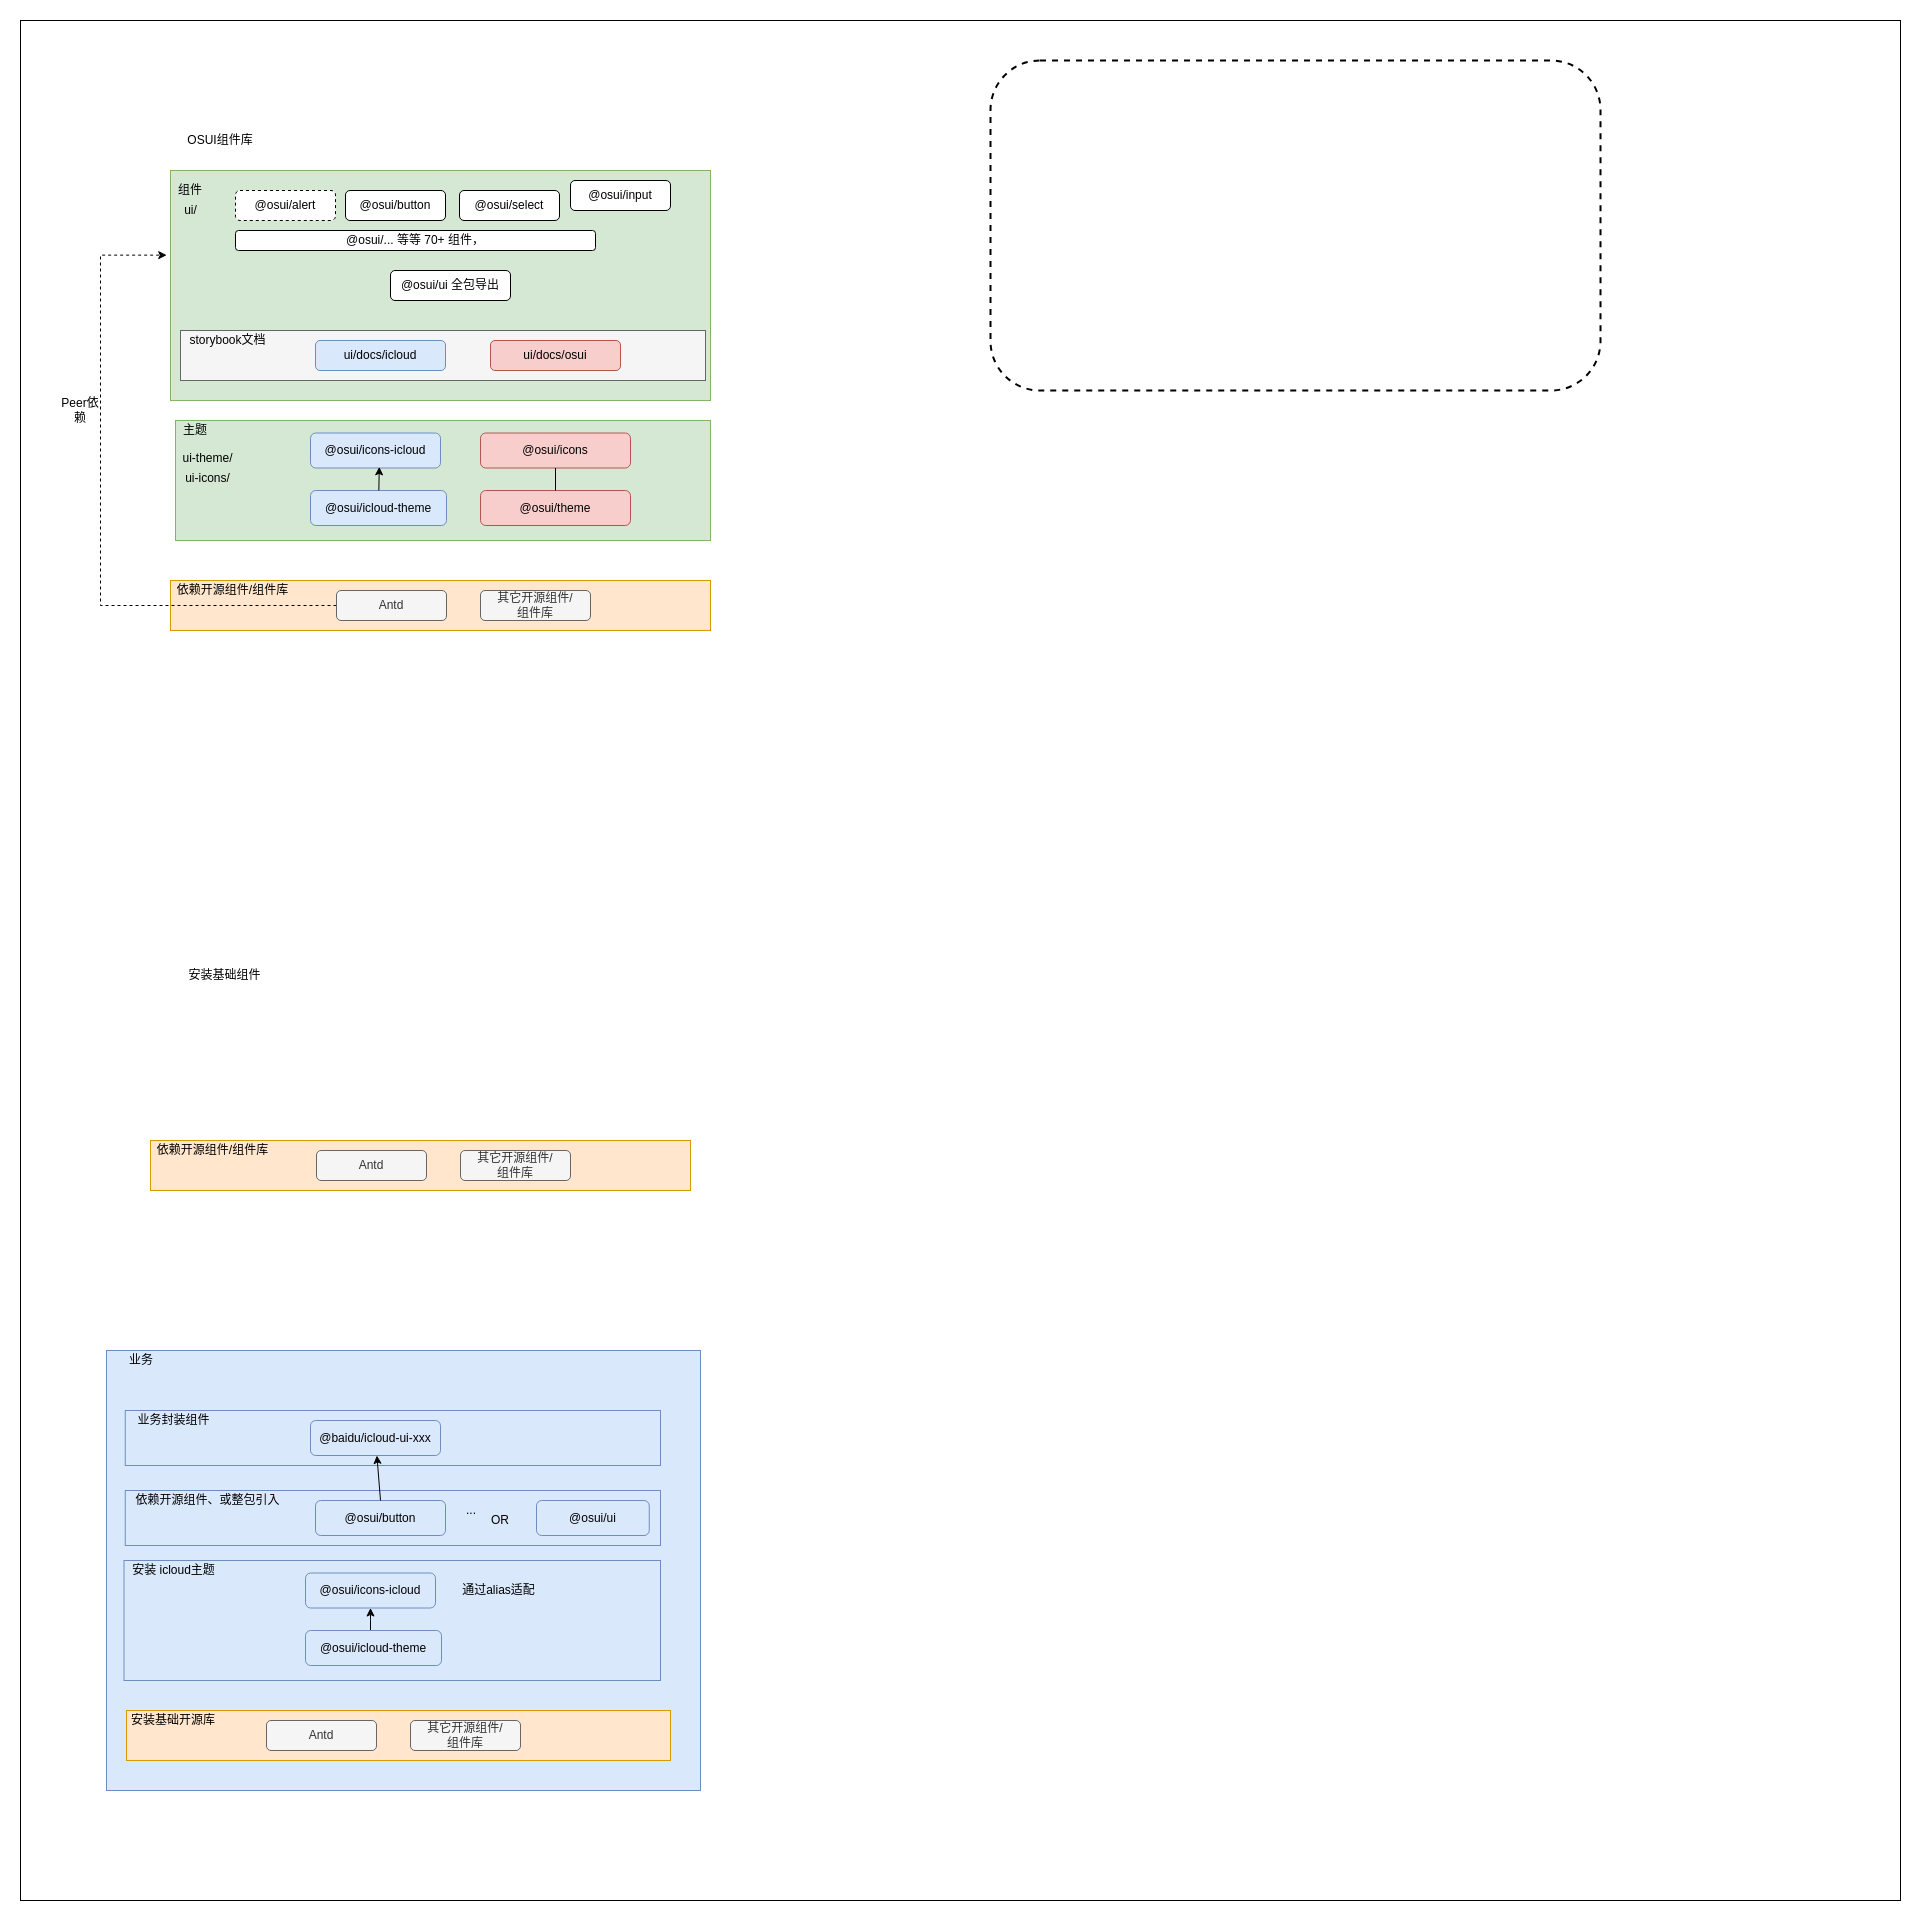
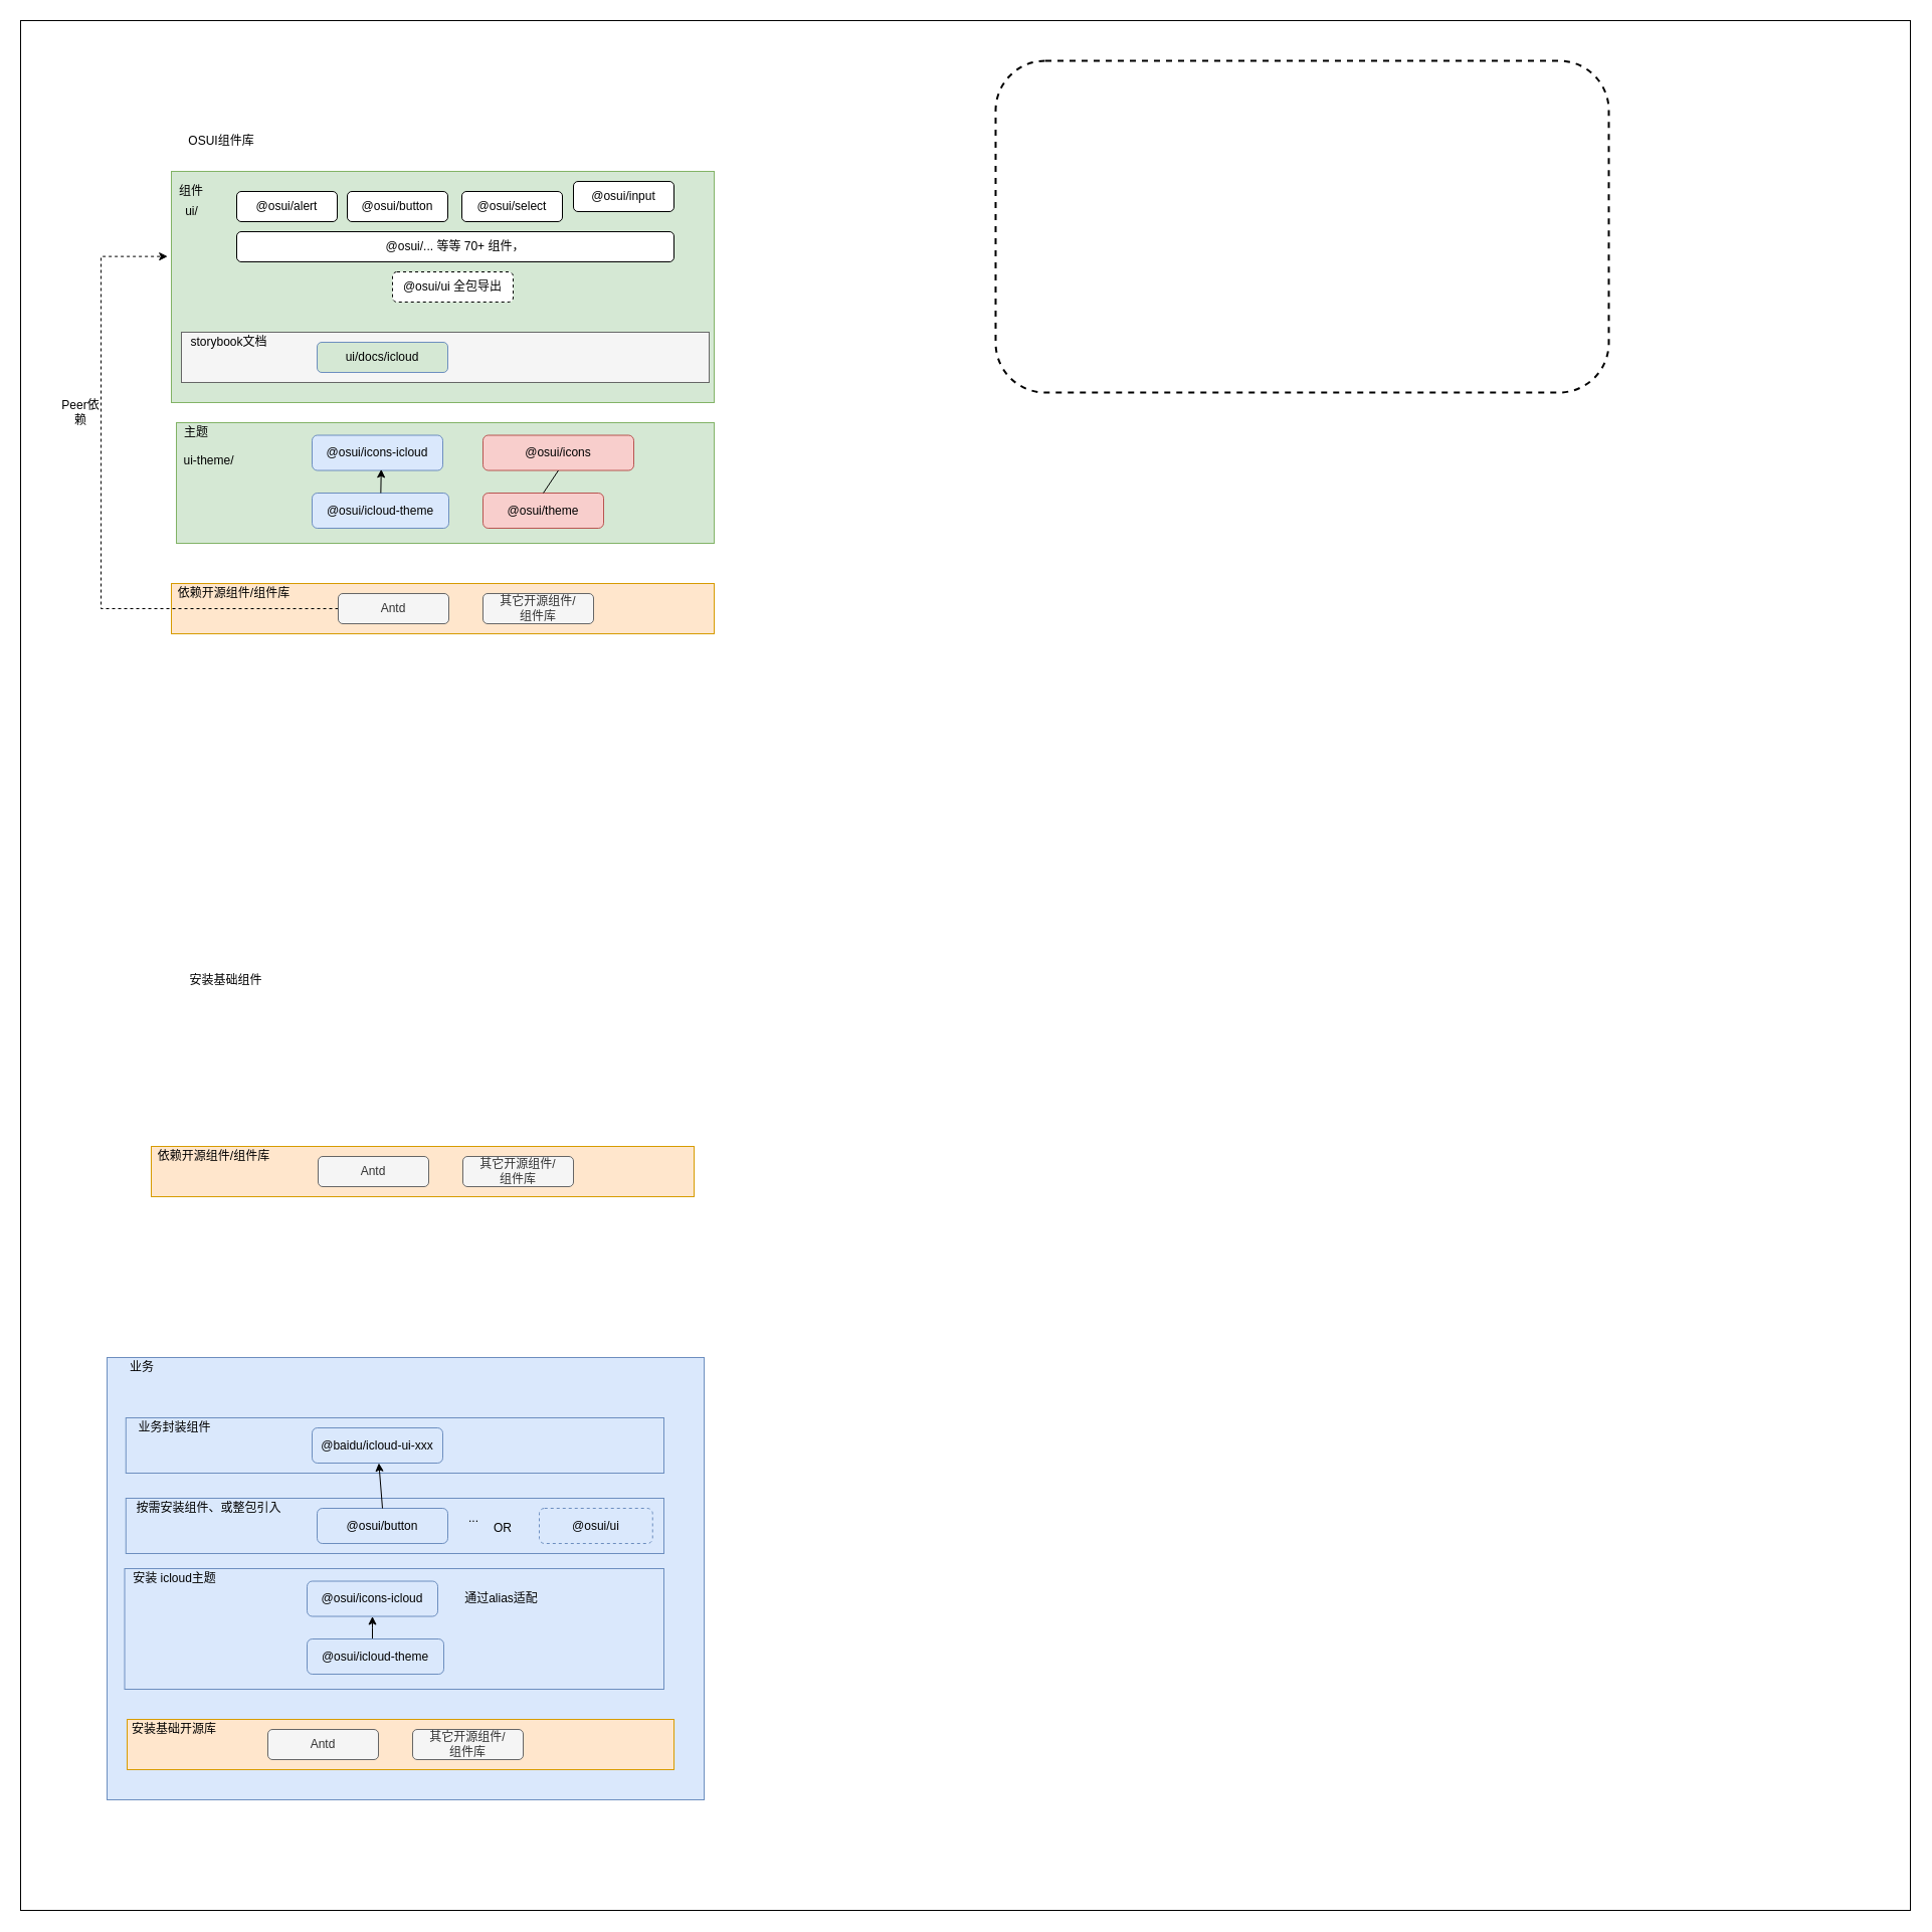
- <mxCell id="18" value="@osui/alert" style="rounded=1;whiteSpace=wrap;html=1;dashed=1;" vertex="1" parent="1"><mxGeometry x="235" y="190" width="100" height="30" as="geometry" /></mxCell>
+ <mxCell id="18" value="@osui/alert" style="rounded=1;whiteSpace=wrap;html=1;" vertex="1" parent="1"><mxGeometry x="235" y="190" width="100" height="30" as="geometry" /></mxCell>
- <mxCell id="22" value="@osui/... 等等 70+ 组件，" style="rounded=1;whiteSpace=wrap;html=1;" vertex="1" parent="1"><mxGeometry x="235" y="230" width="360" height="20" as="geometry" /></mxCell>
+ <mxCell id="22" value="@osui/... 等等 70+ 组件，" style="rounded=1;whiteSpace=wrap;html=1;" vertex="1" parent="1"><mxGeometry x="235" y="230" width="435" height="30" as="geometry" /></mxCell>
- <mxCell id="24" value="@osui/ui 全包导出" style="rounded=1;whiteSpace=wrap;html=1;" vertex="1" parent="1"><mxGeometry x="390" y="270" width="120" height="30" as="geometry" /></mxCell>
+ <mxCell id="24" value="@osui/ui 全包导出" style="rounded=1;whiteSpace=wrap;html=1;dashed=1;" vertex="1" parent="1"><mxGeometry x="390" y="270" width="120" height="30" as="geometry" /></mxCell>
- <mxCell id="27" value="ui/docs/icloud" style="rounded=1;whiteSpace=wrap;html=1;fillColor=#dae8fc;strokeColor=#6c8ebf;" vertex="1" parent="1"><mxGeometry x="315" y="340" width="130" height="30" as="geometry" /></mxCell>
+ <mxCell id="27" value="ui/docs/icloud" style="rounded=1;whiteSpace=wrap;html=1;fillColor=#d5e8d4;strokeColor=#6c8ebf;" vertex="1" parent="1"><mxGeometry x="315" y="340" width="130" height="30" as="geometry" /></mxCell>
- <mxCell id="28" value="ui/docs/osui" style="rounded=1;whiteSpace=wrap;html=1;fillColor=#f8cecc;strokeColor=#b85450;" vertex="1" parent="1"><mxGeometry x="490" y="340" width="130" height="30" as="geometry" /></mxCell>
- <mxCell id="30" value="ui-icons/" style="text;html=1;strokeColor=none;fillColor=none;align=center;verticalAlign=middle;whiteSpace=wrap;rounded=0;" vertex="1" parent="1"><mxGeometry x="175" y="467.5" width="65" height="20" as="geometry" /></mxCell>
- <mxCell id="9" value="@osui/theme" style="rounded=1;whiteSpace=wrap;html=1;fillColor=#f8cecc;strokeColor=#b85450;" vertex="1" parent="1"><mxGeometry x="480" y="490" width="150" height="35" as="geometry" /></mxCell>
+ <mxCell id="9" value="@osui/theme" style="rounded=1;whiteSpace=wrap;html=1;fillColor=#f8cecc;strokeColor=#b85450;" vertex="1" parent="1"><mxGeometry x="480" y="490" width="120" height="35" as="geometry" /></mxCell>
- <mxCell id="51" value="依赖开源组件、或整包引入" style="text;html=1;strokeColor=none;fillColor=none;align=center;verticalAlign=middle;whiteSpace=wrap;rounded=0;" vertex="1" parent="1"><mxGeometry x="123.5" y="1490" width="166.5" height="20" as="geometry" /></mxCell>
+ <mxCell id="51" value="按需安装组件、或整包引入" style="text;html=1;strokeColor=none;fillColor=none;align=center;verticalAlign=middle;whiteSpace=wrap;rounded=0;" vertex="1" parent="1"><mxGeometry x="123.5" y="1490" width="166.5" height="20" as="geometry" /></mxCell>
- <mxCell id="53" value="@osui/ui" style="rounded=1;whiteSpace=wrap;html=1;fillColor=#dae8fc;strokeColor=#6c8ebf;" vertex="1" parent="1"><mxGeometry x="536" y="1500" width="112.75" height="35" as="geometry" /></mxCell>
+ <mxCell id="53" value="@osui/ui" style="rounded=1;whiteSpace=wrap;html=1;fillColor=#dae8fc;strokeColor=#6c8ebf;dashed=1;" vertex="1" parent="1"><mxGeometry x="536" y="1500" width="112.75" height="35" as="geometry" /></mxCell>
